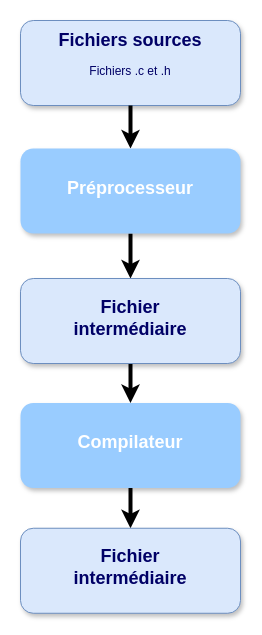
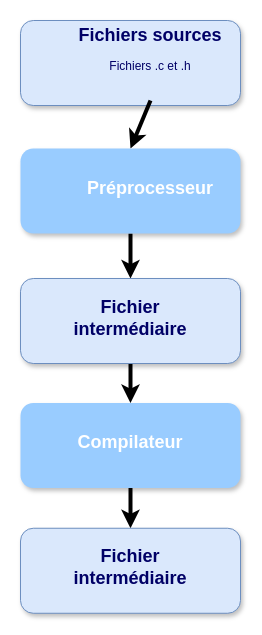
- <mxCell id="3" value="&lt;h1&gt;&lt;font color=&quot;#000066&quot;&gt;Fichiers sources&lt;br&gt;&lt;/font&gt;&lt;/h1&gt;&lt;p&gt;&lt;font style=&quot;font-size: 12px&quot; color=&quot;#000066&quot;&gt;Fichiers .c et .h&lt;/font&gt;&lt;font color=&quot;#0000CC&quot;&gt;&lt;br&gt;&lt;/font&gt;&lt;/p&gt;" style="text;html=1;spacing=5;spacingTop=-20;whiteSpace=wrap;overflow=hidden;strokeColor=none;strokeWidth=4;fillColor=none;gradientColor=#007FFF;fontSize=9;fontColor=#FFFFFF;align=center;" parent="1" vertex="1"><mxGeometry x="50" y="28" width="160" height="77" as="geometry" /></mxCell>
+ <mxCell id="3" value="&lt;h1&gt;&lt;font color=&quot;#000066&quot;&gt;Fichiers sources&lt;br&gt;&lt;/font&gt;&lt;/h1&gt;&lt;p&gt;&lt;font style=&quot;font-size: 12px&quot; color=&quot;#000066&quot;&gt;Fichiers .c et .h&lt;/font&gt;&lt;font color=&quot;#0000CC&quot;&gt;&lt;br&gt;&lt;/font&gt;&lt;/p&gt;" style="text;html=1;spacing=5;spacingTop=-20;whiteSpace=wrap;overflow=hidden;strokeColor=none;strokeWidth=4;fillColor=none;gradientColor=#007FFF;fontSize=9;fontColor=#FFFFFF;align=center;" parent="1" vertex="1"><mxGeometry x="70" y="23" width="160" height="77" as="geometry" /></mxCell>
- <mxCell id="7" value="&lt;h1&gt;Préprocesseur&lt;br&gt;&lt;/h1&gt;&lt;p&gt;&lt;br&gt;&lt;/p&gt;" style="text;html=1;spacing=5;spacingTop=-20;whiteSpace=wrap;overflow=hidden;strokeColor=none;strokeWidth=4;fillColor=none;gradientColor=#007FFF;fontSize=9;fontColor=#FFFFFF;align=center;" vertex="1" parent="1"><mxGeometry x="50" y="175.5" width="160" height="30" as="geometry" /></mxCell>
+ <mxCell id="7" value="&lt;h1&gt;Préprocesseur&lt;br&gt;&lt;/h1&gt;&lt;p&gt;&lt;br&gt;&lt;/p&gt;" style="text;html=1;spacing=5;spacingTop=-20;whiteSpace=wrap;overflow=hidden;strokeColor=none;strokeWidth=4;fillColor=none;gradientColor=#007FFF;fontSize=9;fontColor=#FFFFFF;align=center;" vertex="1" parent="1"><mxGeometry x="70" y="175.5" width="160" height="30" as="geometry" /></mxCell>
